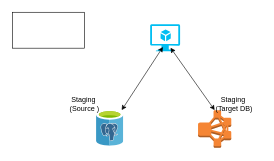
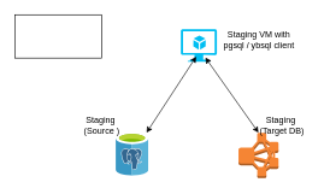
+ <mxCell id="11" value="Staging VM with&lt;br&gt;pgsql / ybsql client" style="text;html=1;resizable=0;autosize=1;align=center;verticalAlign=middle;points=[];fillColor=none;strokeColor=none;rounded=0;" vertex="1" parent="3"><mxGeometry x="202.75" width="110" height="30" as="geometry" /></mxCell>
